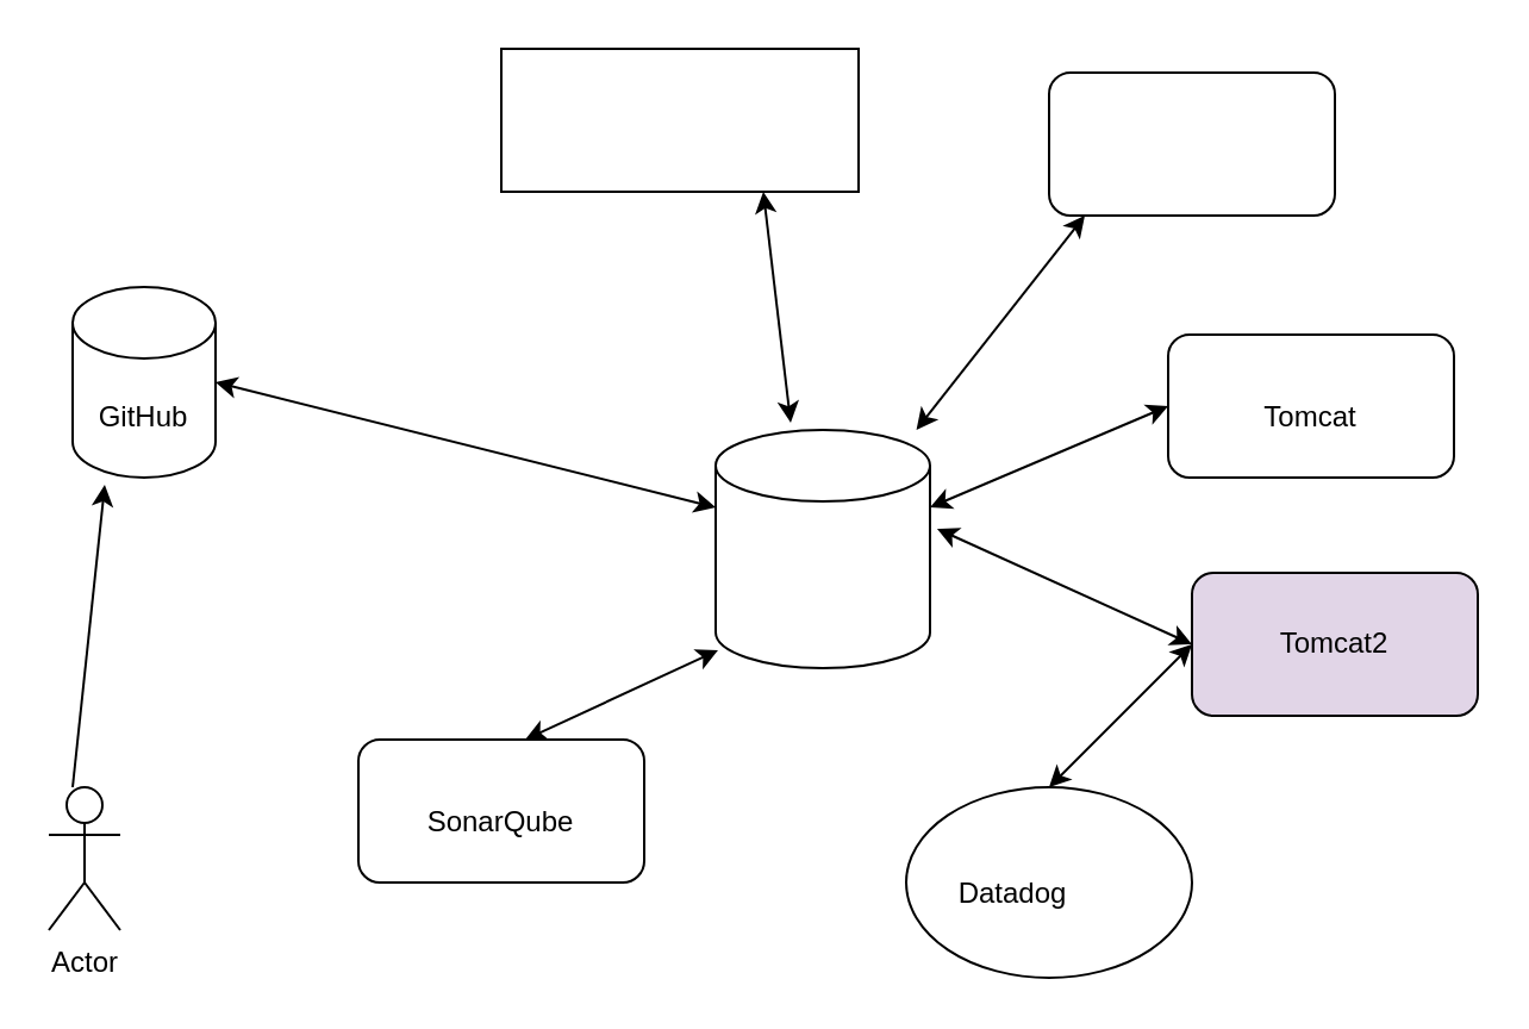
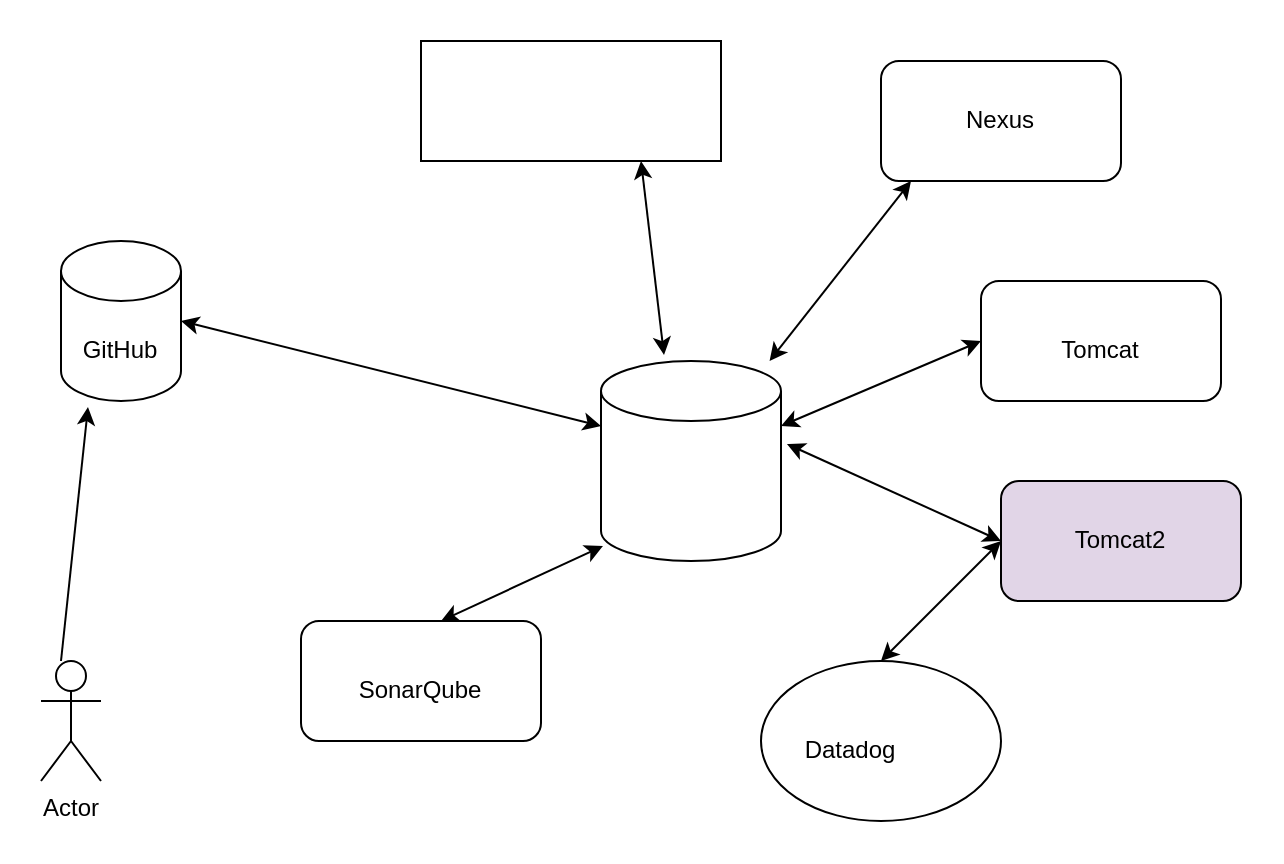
+ <mxCell id="15" value="Nexus" style="text;html=1;strokeColor=none;fillColor=none;align=center;verticalAlign=middle;whiteSpace=wrap;rounded=0;" vertex="1" parent="1"><mxGeometry x="470" y="45" width="60" height="30" as="geometry" /></mxCell>
